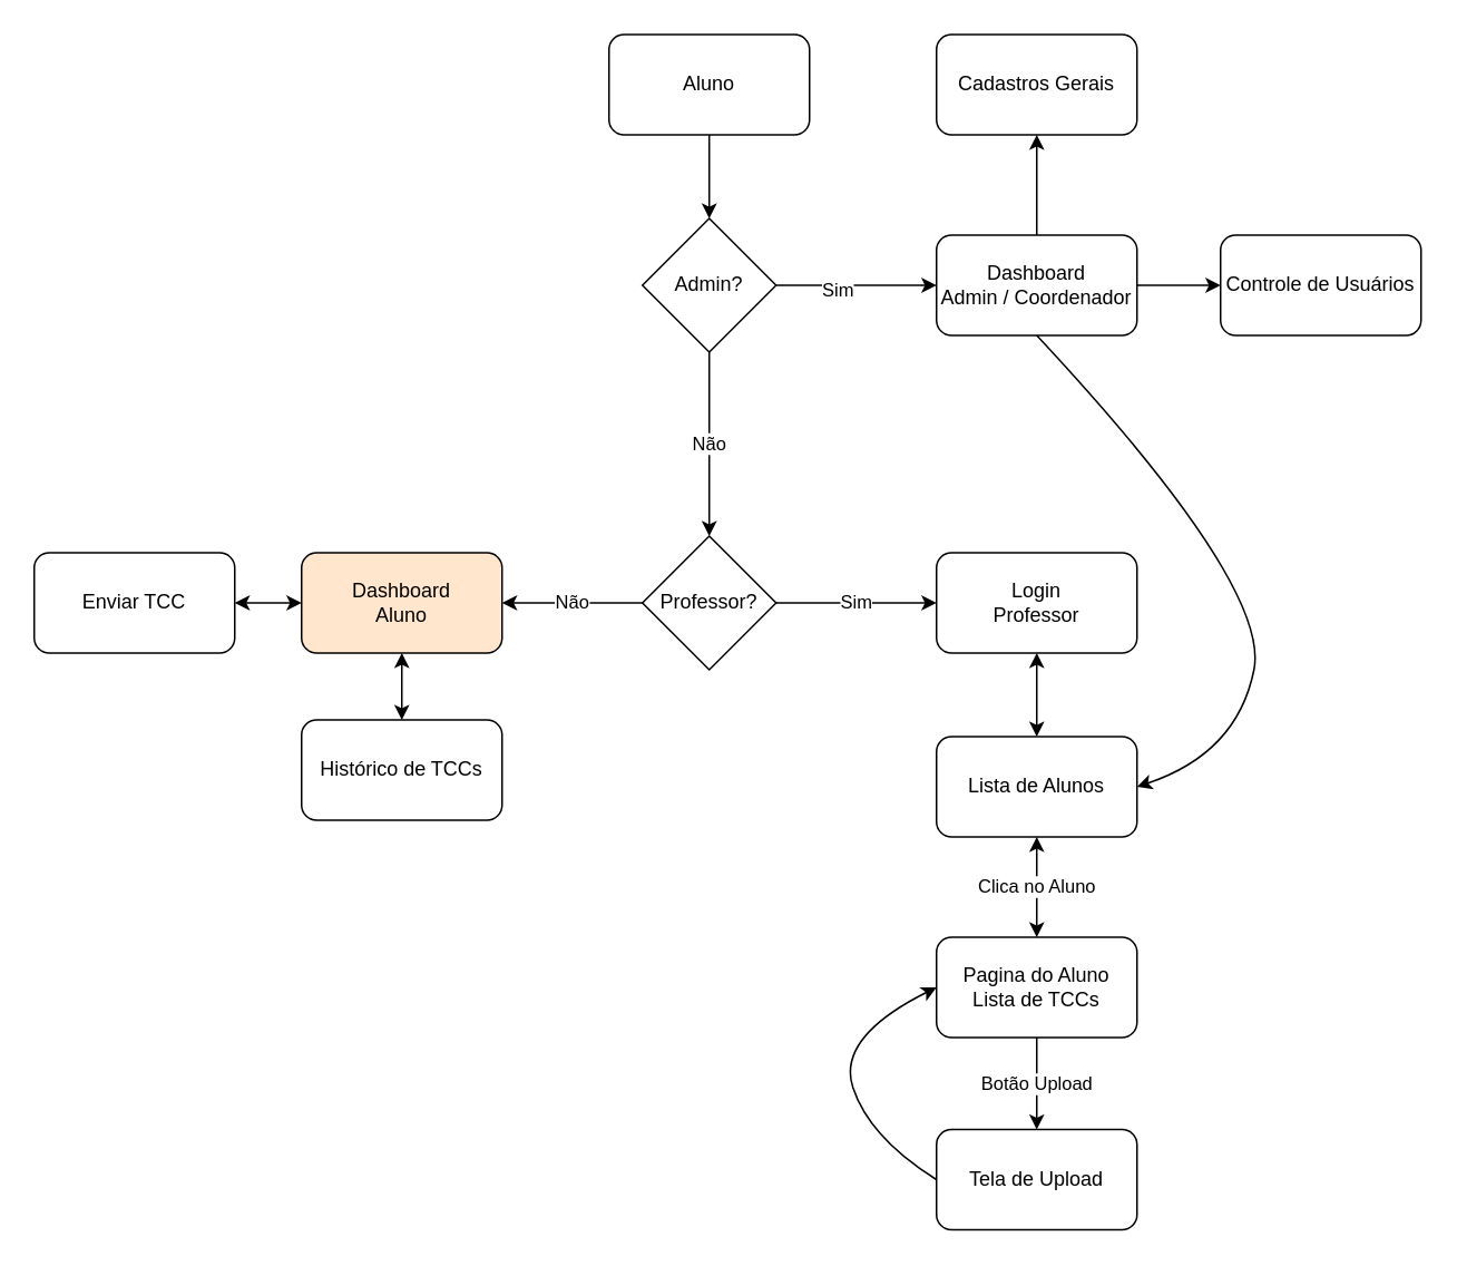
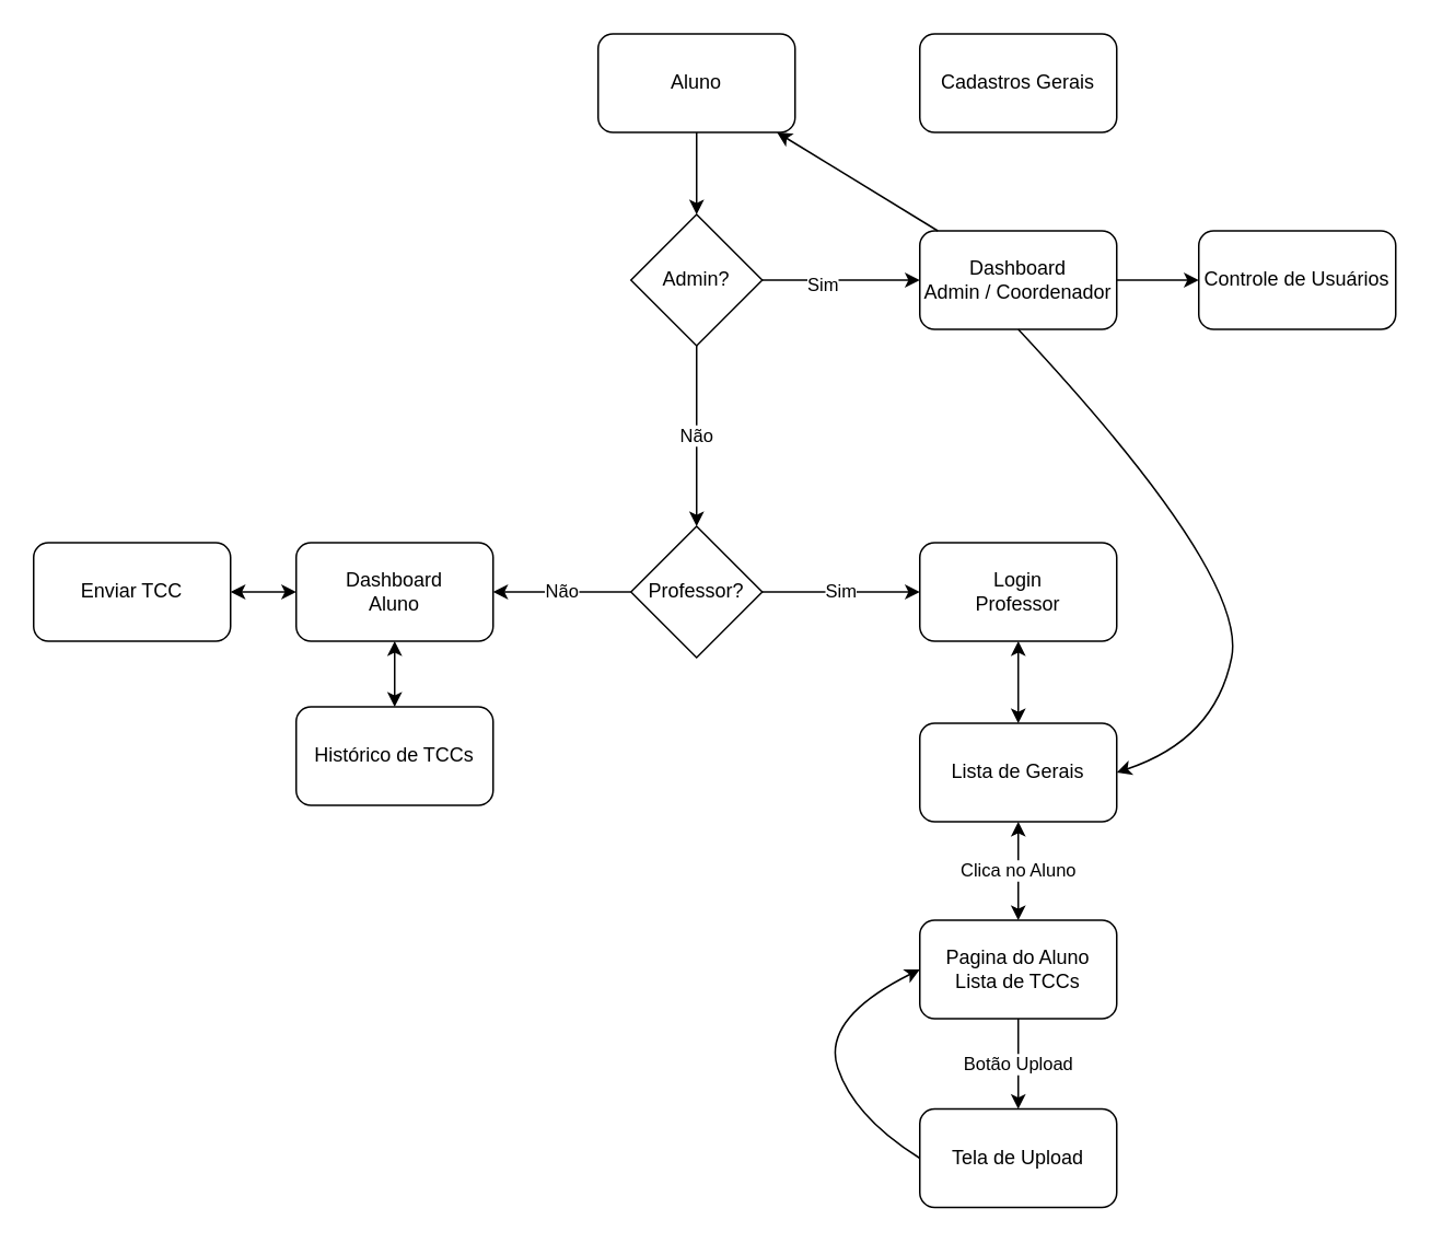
- <mxCell id="27" value="" style="endArrow=classic;html=1;entryX=0.5;entryY=1;entryDx=0;entryDy=0;" edge="1" parent="1" source="22" target="26"><mxGeometry width="50" height="50" relative="1" as="geometry"><mxPoint x="400" y="370" as="sourcePoint" /><mxPoint x="450" y="320" as="targetPoint" /></mxGeometry></mxCell>
+ <mxCell id="27" value="" style="endArrow=classic;html=1;" edge="1" parent="1" source="22" target="2"><mxGeometry width="50" height="50" relative="1" as="geometry"><mxPoint x="400" y="370" as="sourcePoint" /><mxPoint x="450" y="320" as="targetPoint" /></mxGeometry></mxCell>
- <mxCell id="5" value="Dashboard&lt;br&gt;Aluno" style="rounded=1;whiteSpace=wrap;html=1;fillColor=#ffe6cc;" vertex="1" parent="1"><mxGeometry x="180" y="330" width="120" height="60" as="geometry" /></mxCell>
+ <mxCell id="5" value="Dashboard&lt;br&gt;Aluno" style="rounded=1;whiteSpace=wrap;html=1;" vertex="1" parent="1"><mxGeometry x="180" y="330" width="120" height="60" as="geometry" /></mxCell>
- <mxCell id="6" value="Lista de Alunos" style="rounded=1;whiteSpace=wrap;html=1;" vertex="1" parent="1"><mxGeometry x="560" y="440" width="120" height="60" as="geometry" /></mxCell>
+ <mxCell id="6" value="Lista de Gerais" style="rounded=1;whiteSpace=wrap;html=1;" vertex="1" parent="1"><mxGeometry x="560" y="440" width="120" height="60" as="geometry" /></mxCell>
